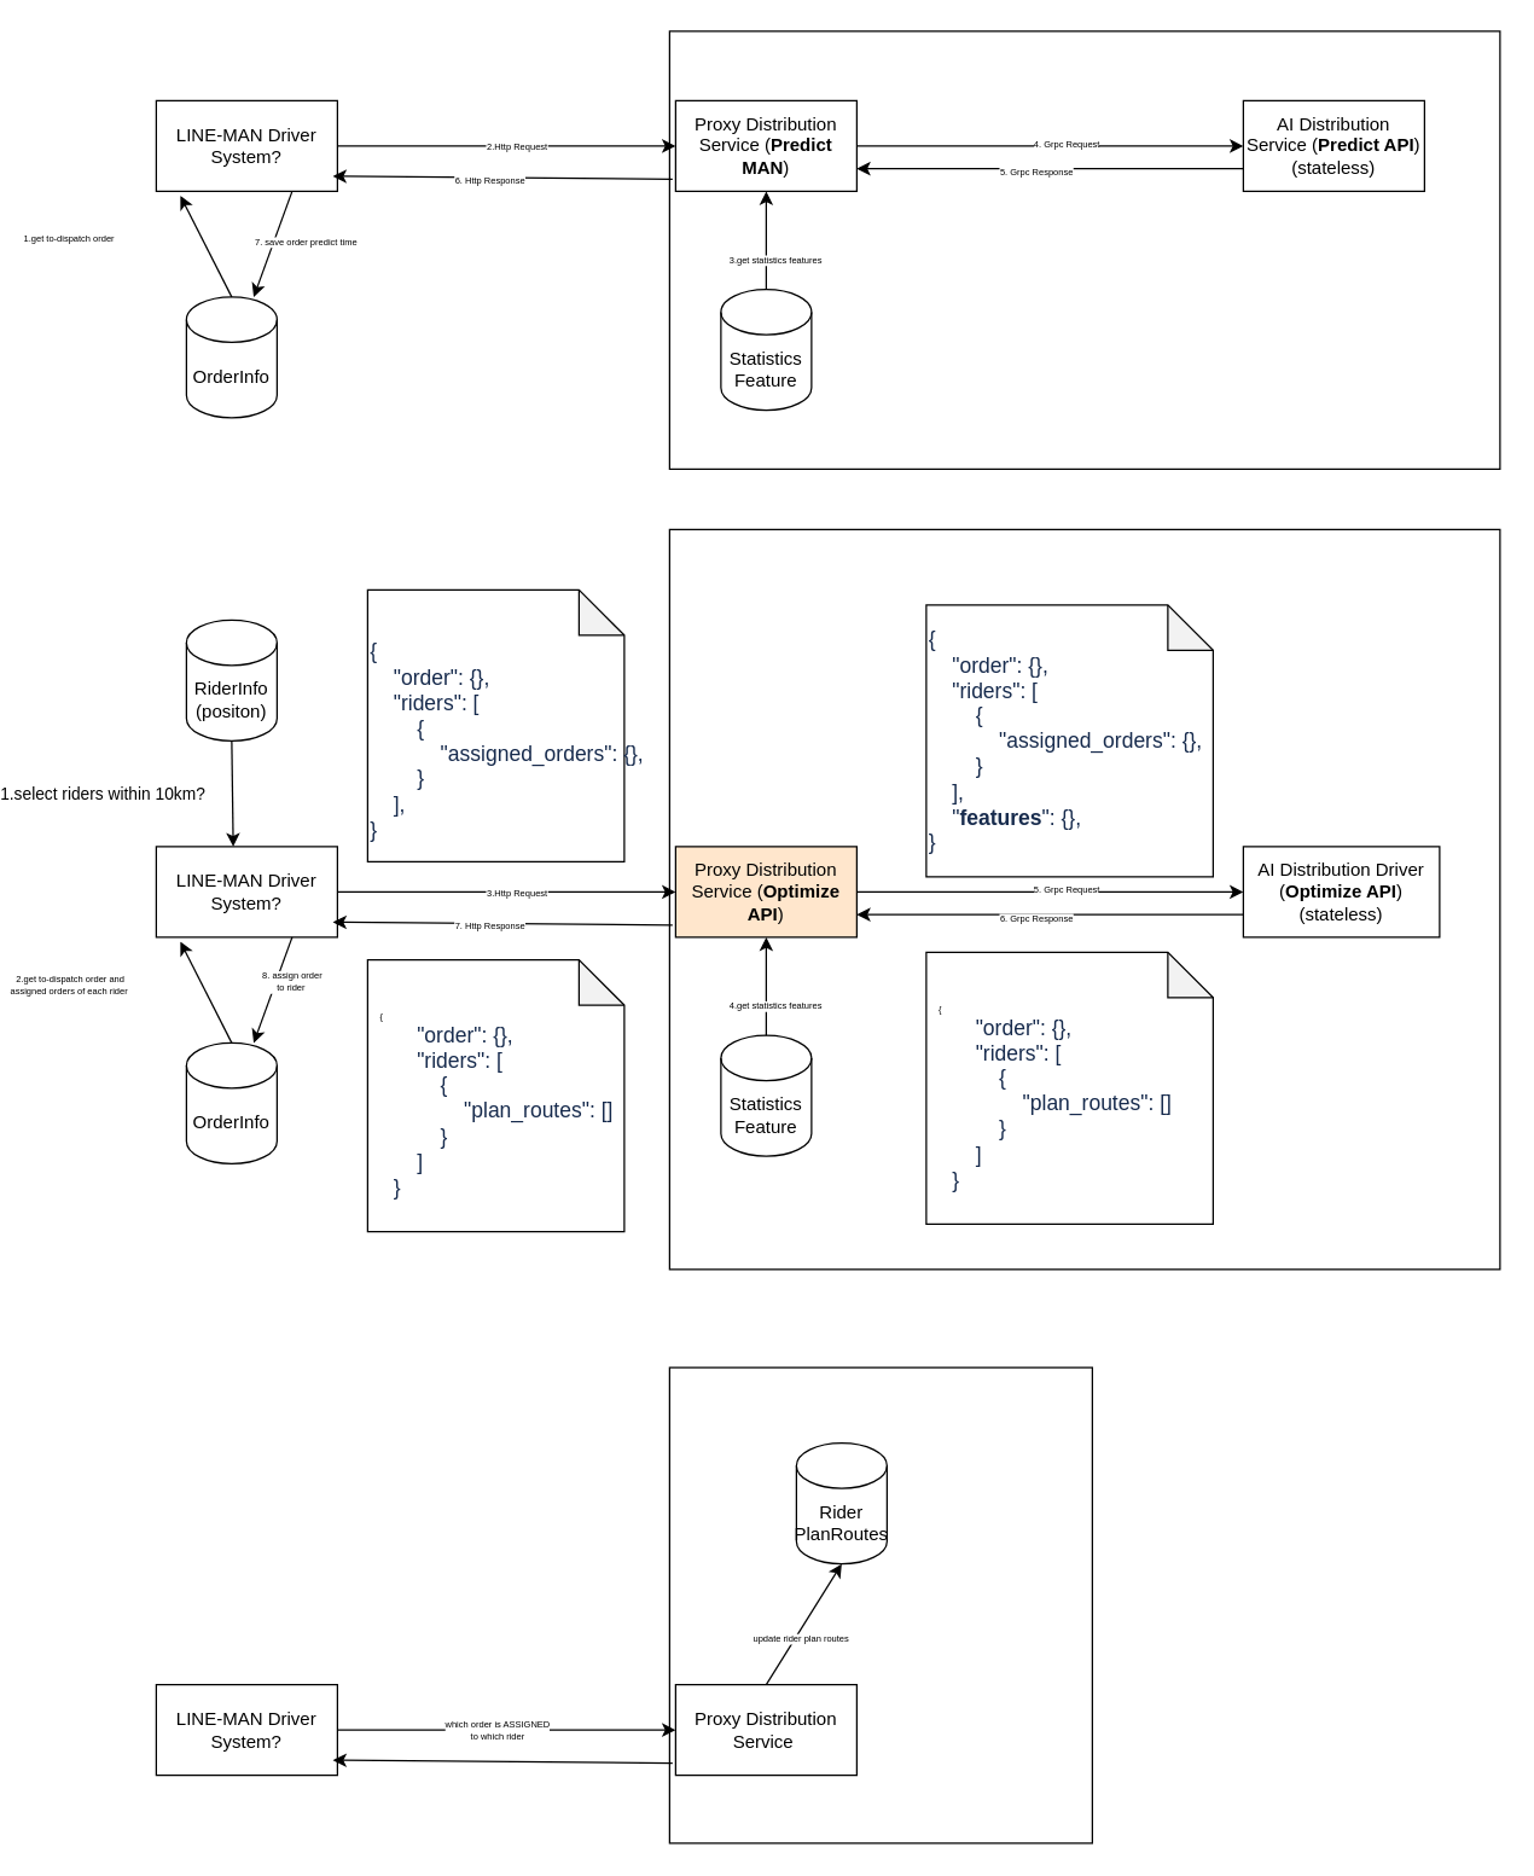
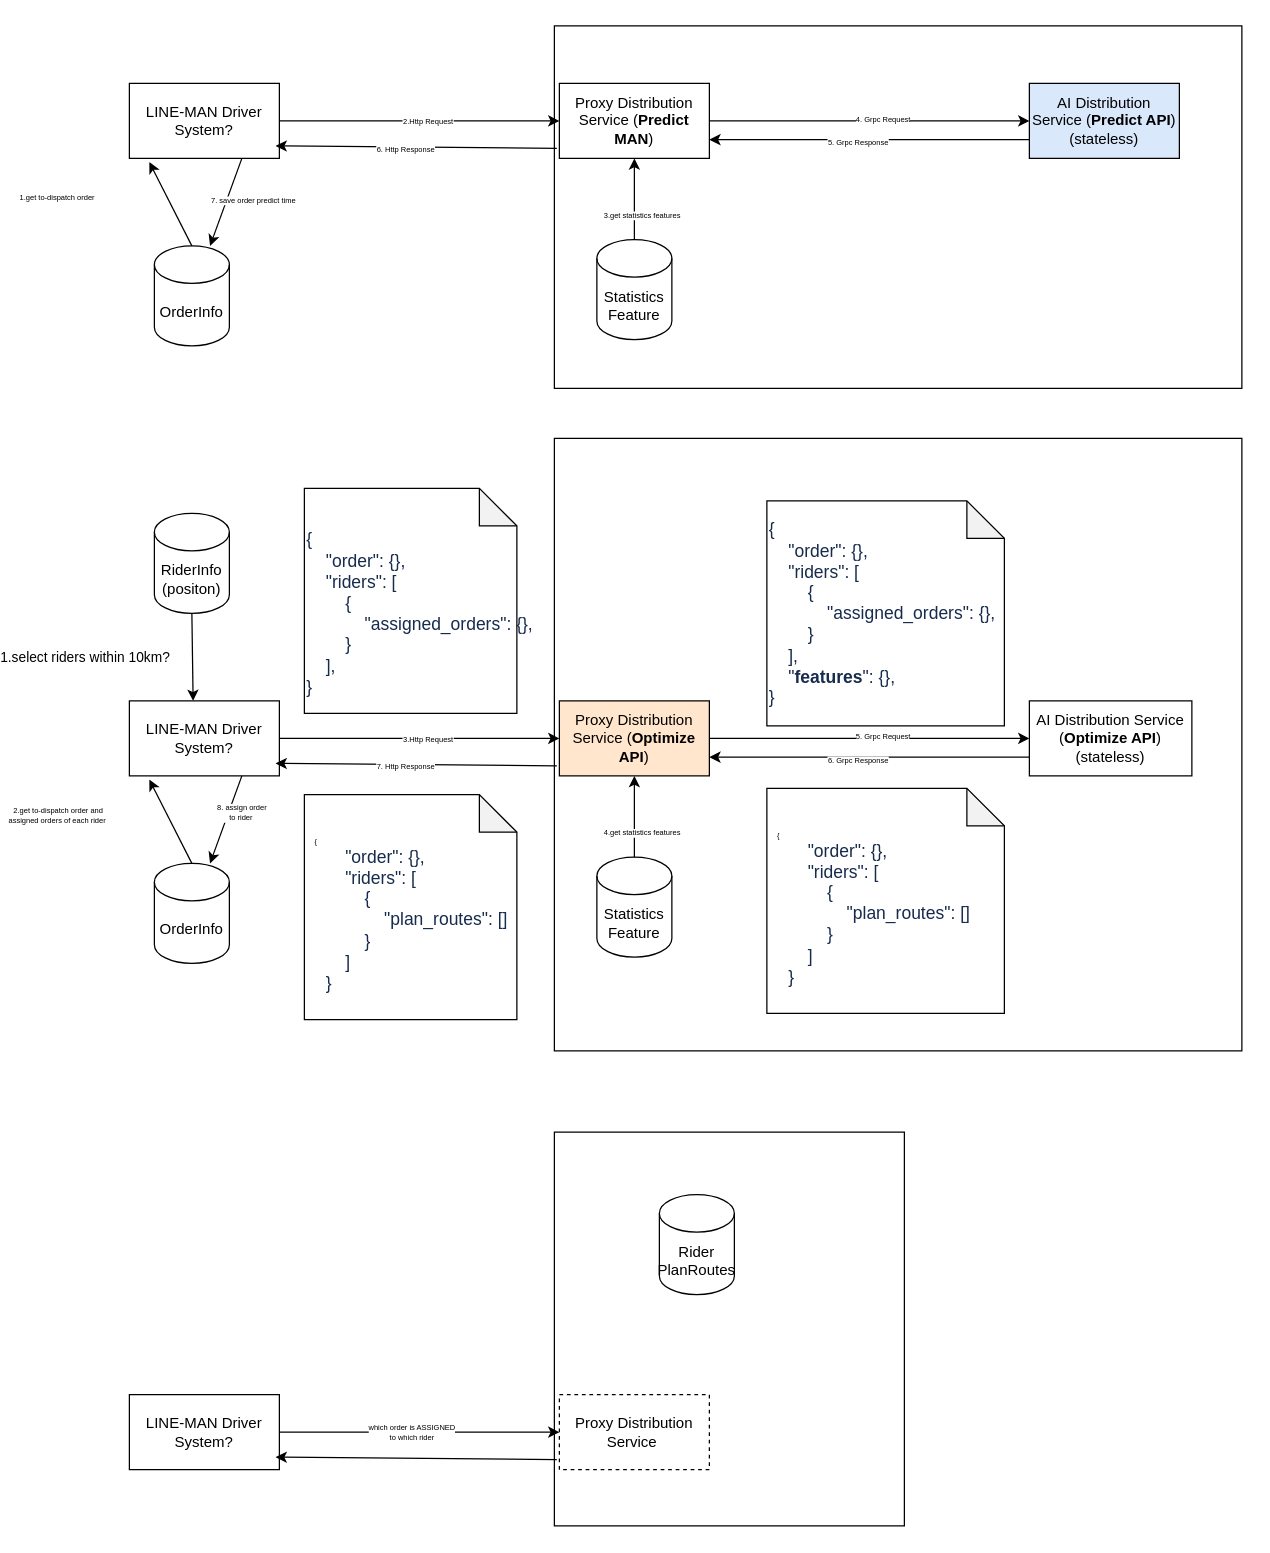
- <mxCell id="42" value="AI Distribution Service (&lt;b&gt;Predict API&lt;/b&gt;)&lt;br&gt;(stateless)" style="rounded=0;whiteSpace=wrap;html=1;" parent="1" vertex="1"><mxGeometry x="740" y="66" width="120" height="60" as="geometry" /></mxCell>
+ <mxCell id="42" value="AI Distribution Service (&lt;b&gt;Predict API&lt;/b&gt;)&lt;br&gt;(stateless)" style="rounded=0;whiteSpace=wrap;html=1;fillColor=#dae8fc;" parent="1" vertex="1"><mxGeometry x="740" y="66" width="120" height="60" as="geometry" /></mxCell>
- <mxCell id="4" value="AI Distribution Driver (&lt;b&gt;Optimize API&lt;/b&gt;)&lt;br&gt;(stateless)" style="rounded=0;whiteSpace=wrap;html=1;" parent="1" vertex="1"><mxGeometry x="740" y="560" width="130" height="60" as="geometry" /></mxCell>
+ <mxCell id="4" value="AI Distribution Service (&lt;b&gt;Optimize API&lt;/b&gt;)&lt;br&gt;(stateless)" style="rounded=0;whiteSpace=wrap;html=1;" parent="1" vertex="1"><mxGeometry x="740" y="560" width="130" height="60" as="geometry" /></mxCell>
- <mxCell id="38" value="" style="endArrow=classic;html=1;rounded=0;entryX=0.5;entryY=1;entryDx=0;entryDy=0;entryPerimeter=0;exitX=0.5;exitY=0;exitDx=0;exitDy=0;" parent="1" source="33" target="35" edge="1"><mxGeometry width="50" height="50" relative="1" as="geometry"><mxPoint x="390" y="1255" as="sourcePoint" /><mxPoint x="500" y="1185" as="targetPoint" /></mxGeometry></mxCell>
- <mxCell id="39" value="update rider plan routes&lt;br&gt;" style="edgeLabel;html=1;align=center;verticalAlign=middle;resizable=0;points=[];fontSize=6;" parent="38" vertex="1" connectable="0"><mxGeometry x="-0.2" y="-3" relative="1" as="geometry"><mxPoint as="offset" /></mxGeometry></mxCell>
- <mxCell id="33" value="Proxy Distribution Service&amp;nbsp;" style="rounded=0;whiteSpace=wrap;html=1;" parent="1" vertex="1"><mxGeometry x="364" y="1115" width="120" height="60" as="geometry" /></mxCell>
+ <mxCell id="33" value="Proxy Distribution Service&amp;nbsp;" style="rounded=0;whiteSpace=wrap;html=1;dashed=1;" parent="1" vertex="1"><mxGeometry x="364" y="1115" width="120" height="60" as="geometry" /></mxCell>
